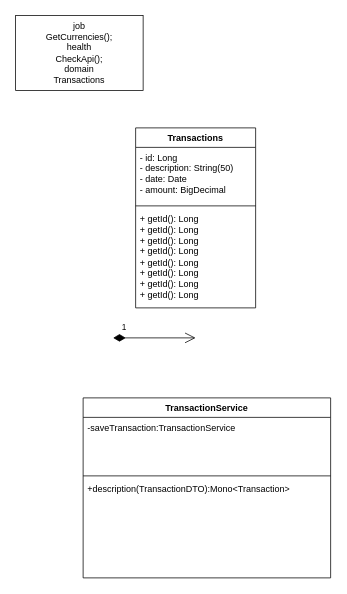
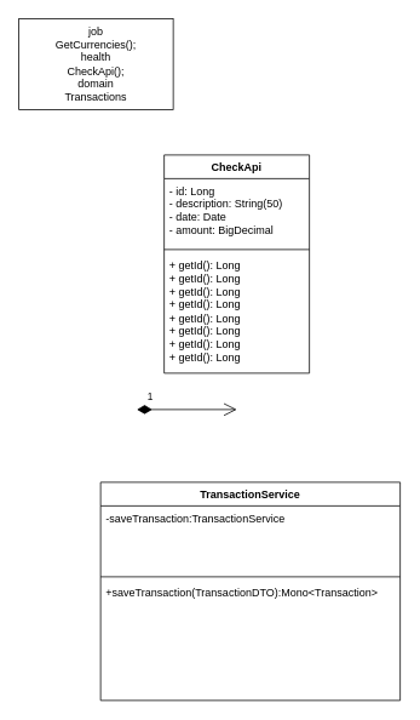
- <mxCell id="3" value="Transactions" style="swimlane;fontStyle=1;align=center;verticalAlign=top;childLayout=stackLayout;horizontal=1;startSize=26;horizontalStack=0;resizeParent=1;resizeParentMax=0;resizeLast=0;collapsible=1;marginBottom=0;whiteSpace=wrap;html=1;" parent="1" vertex="1"><mxGeometry x="180" y="170" width="160" height="240" as="geometry"><mxRectangle x="180" y="180" width="100" height="30" as="alternateBounds" /></mxGeometry></mxCell>
+ <mxCell id="3" value="CheckApi" style="swimlane;fontStyle=1;align=center;verticalAlign=top;childLayout=stackLayout;horizontal=1;startSize=26;horizontalStack=0;resizeParent=1;resizeParentMax=0;resizeLast=0;collapsible=1;marginBottom=0;whiteSpace=wrap;html=1;" parent="1" vertex="1"><mxGeometry x="180" y="170" width="160" height="240" as="geometry"><mxRectangle x="180" y="180" width="100" height="30" as="alternateBounds" /></mxGeometry></mxCell>
- <mxCell id="11" value="+description(TransactionDTO):Mono&amp;lt;Transaction&amp;gt;" style="text;strokeColor=none;fillColor=none;align=left;verticalAlign=top;spacingLeft=4;spacingRight=4;overflow=hidden;rotatable=0;points=[[0,0.5],[1,0.5]];portConstraint=eastwest;whiteSpace=wrap;html=1;" vertex="1" parent="8"><mxGeometry y="108" width="330" height="132" as="geometry" /></mxCell>
+ <mxCell id="11" value="+saveTransaction(TransactionDTO):Mono&amp;lt;Transaction&amp;gt;" style="text;strokeColor=none;fillColor=none;align=left;verticalAlign=top;spacingLeft=4;spacingRight=4;overflow=hidden;rotatable=0;points=[[0,0.5],[1,0.5]];portConstraint=eastwest;whiteSpace=wrap;html=1;" vertex="1" parent="8"><mxGeometry y="108" width="330" height="132" as="geometry" /></mxCell>
